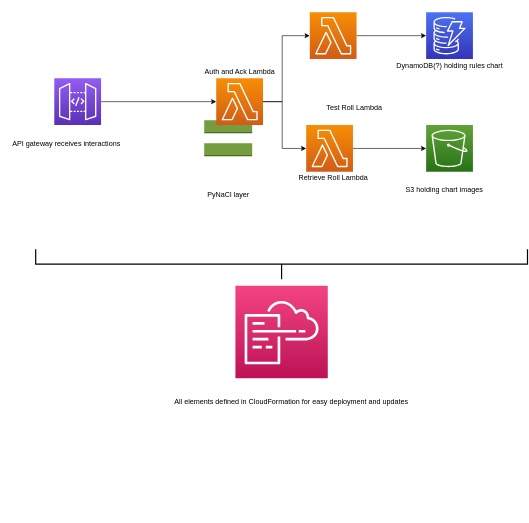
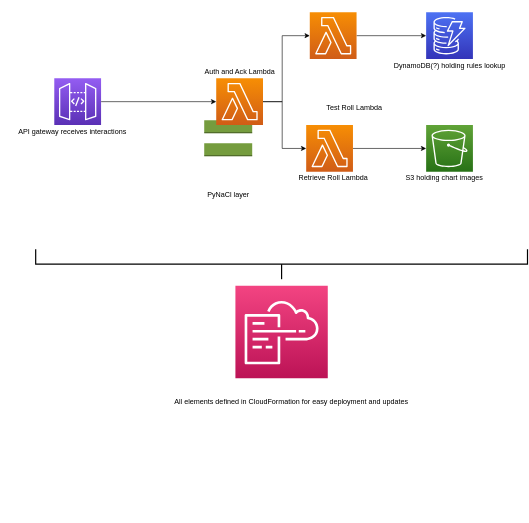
- <mxCell id="16" value="DynamoDB(?) holding rules chart" style="text;html=1;align=center;verticalAlign=middle;resizable=0;points=[];autosize=1;strokeColor=none;" parent="1" vertex="1"><mxGeometry x="649" y="100" width="200" height="20" as="geometry" /></mxCell>
+ <mxCell id="16" value="DynamoDB(?) holding rules lookup" style="text;html=1;align=center;verticalAlign=middle;resizable=0;points=[];autosize=1;strokeColor=none;" parent="1" vertex="1"><mxGeometry x="649" y="100" width="200" height="20" as="geometry" /></mxCell>
- <mxCell id="14" value="API gateway receives interactions" style="text;html=1;align=center;verticalAlign=middle;resizable=0;points=[];autosize=1;strokeColor=none;" parent="1" vertex="1"><mxGeometry x="10" y="230" width="200" height="20" as="geometry" /></mxCell>
+ <mxCell id="14" value="API gateway receives interactions" style="text;html=1;align=center;verticalAlign=middle;resizable=0;points=[];autosize=1;strokeColor=none;" parent="1" vertex="1"><mxGeometry x="20" y="210" width="200" height="20" as="geometry" /></mxCell>
- <mxCell id="13" value="S3 holding chart images" style="text;html=1;align=center;verticalAlign=middle;resizable=0;points=[];autosize=1;strokeColor=none;" parent="1" vertex="1"><mxGeometry x="670" y="306" width="140" height="20" as="geometry" /></mxCell>
+ <mxCell id="13" value="S3 holding chart images" style="text;html=1;align=center;verticalAlign=middle;resizable=0;points=[];autosize=1;strokeColor=none;" parent="1" vertex="1"><mxGeometry x="670" y="286" width="140" height="20" as="geometry" /></mxCell>
